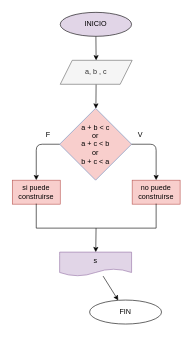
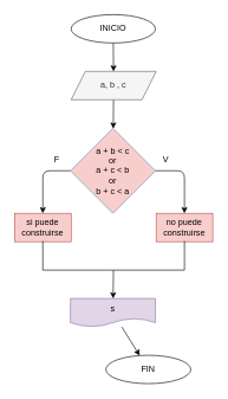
- <mxCell id="3" value="INICIO" style="ellipse;whiteSpace=wrap;html=1;fillColor=#e1d5e7;" parent="1" vertex="1"><mxGeometry x="100" y="20" width="119" height="40" as="geometry" /></mxCell>
+ <mxCell id="3" value="INICIO" style="ellipse;whiteSpace=wrap;html=1;" parent="1" vertex="1"><mxGeometry x="100" y="20" width="119" height="40" as="geometry" /></mxCell>
